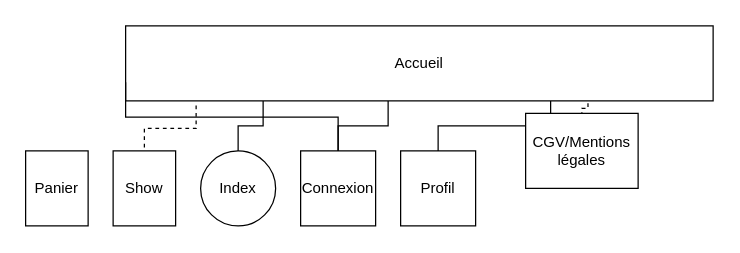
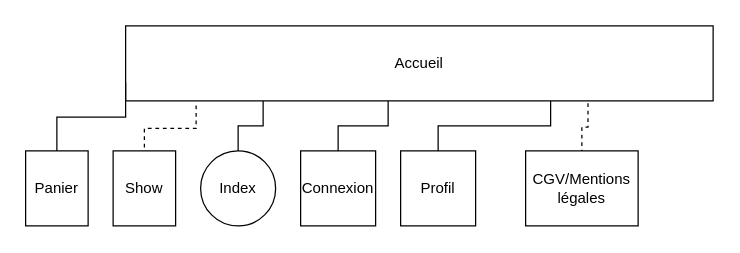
- <mxCell id="8" value="" style="edgeStyle=elbowEdgeStyle;elbow=vertical;sourcePerimeterSpacing=0;targetPerimeterSpacing=0;startArrow=none;endArrow=none;rounded=0;curved=0;exitX=0;exitY=0.75;exitDx=0;exitDy=0;" edge="1" target="9" parent="1" source="2"><mxGeometry relative="1" as="geometry"><mxPoint x="-50" y="90" as="sourcePoint" /></mxGeometry></mxCell>
+ <mxCell id="8" value="" style="edgeStyle=elbowEdgeStyle;elbow=vertical;sourcePerimeterSpacing=0;targetPerimeterSpacing=0;startArrow=none;endArrow=none;rounded=0;curved=0;exitX=0;exitY=0.75;exitDx=0;exitDy=0;" edge="1" target="7" parent="1" source="2"><mxGeometry relative="1" as="geometry"><mxPoint x="-50" y="90" as="sourcePoint" /></mxGeometry></mxCell>
- <mxCell id="13" value="CGV/Mentions légales" style="whiteSpace=wrap;html=1;align=center;verticalAlign=middle;treeFolding=1;treeMoving=1;newEdgeStyle={&quot;edgeStyle&quot;:&quot;elbowEdgeStyle&quot;,&quot;startArrow&quot;:&quot;none&quot;,&quot;endArrow&quot;:&quot;none&quot;};" vertex="1" parent="1"><mxGeometry x="420" y="90" width="90" height="60" as="geometry" /></mxCell>
+ <mxCell id="13" value="CGV/Mentions légales" style="whiteSpace=wrap;html=1;align=center;verticalAlign=middle;treeFolding=1;treeMoving=1;newEdgeStyle={&quot;edgeStyle&quot;:&quot;elbowEdgeStyle&quot;,&quot;startArrow&quot;:&quot;none&quot;,&quot;endArrow&quot;:&quot;none&quot;};" vertex="1" parent="1"><mxGeometry x="420" y="120" width="90" height="60" as="geometry" /></mxCell>
